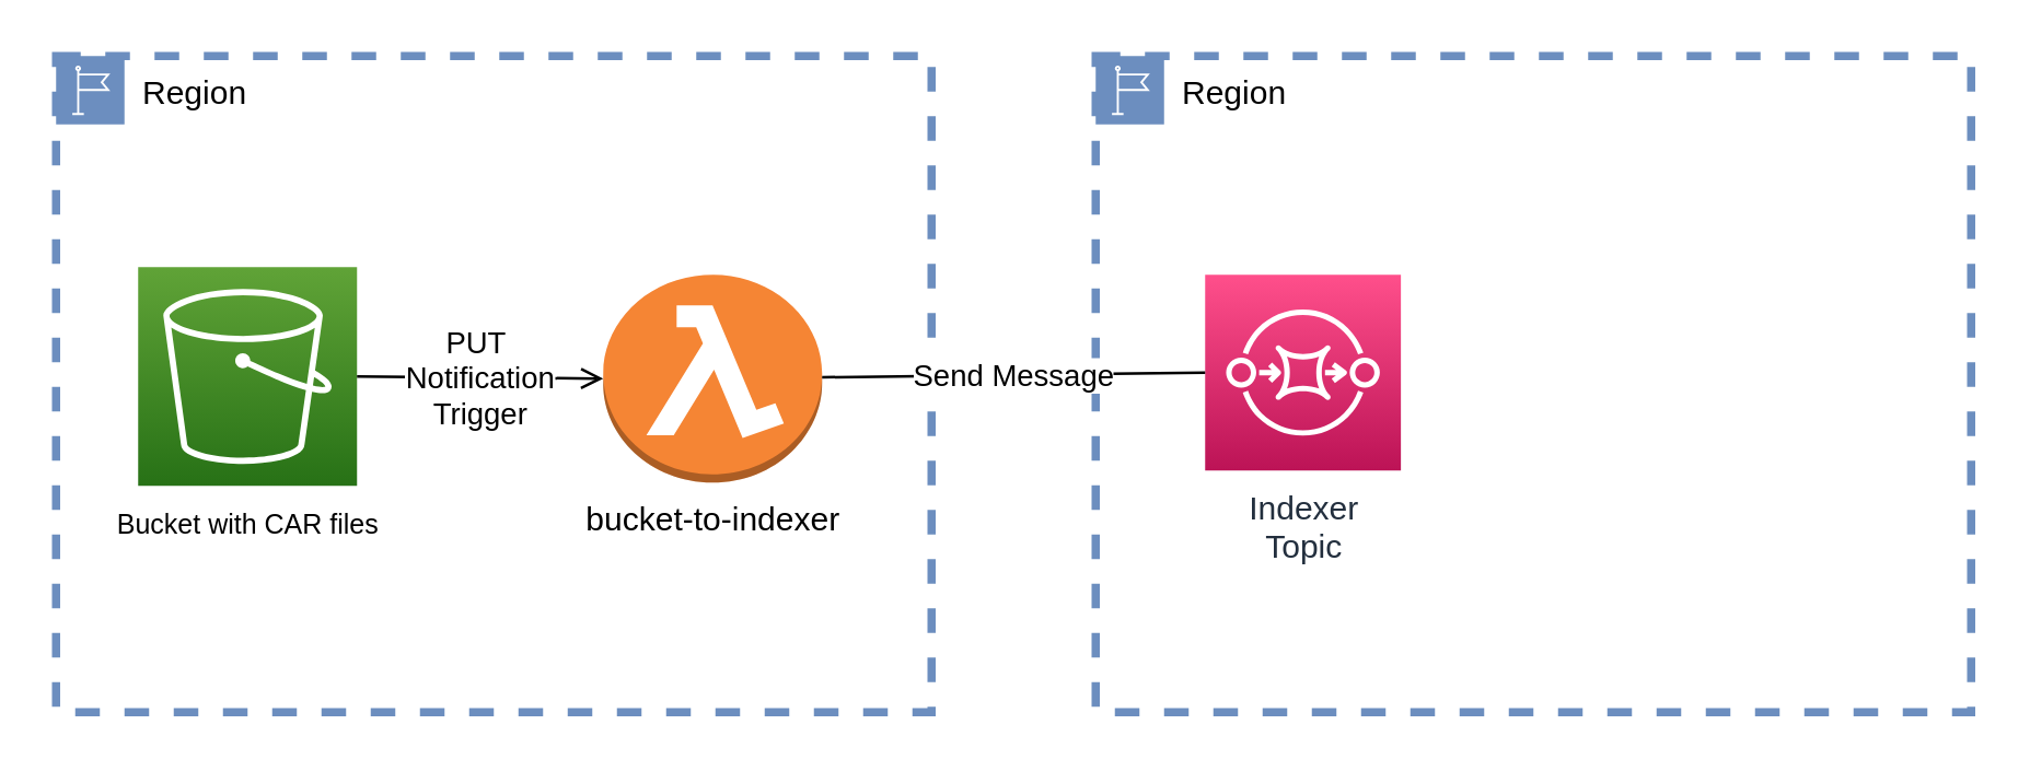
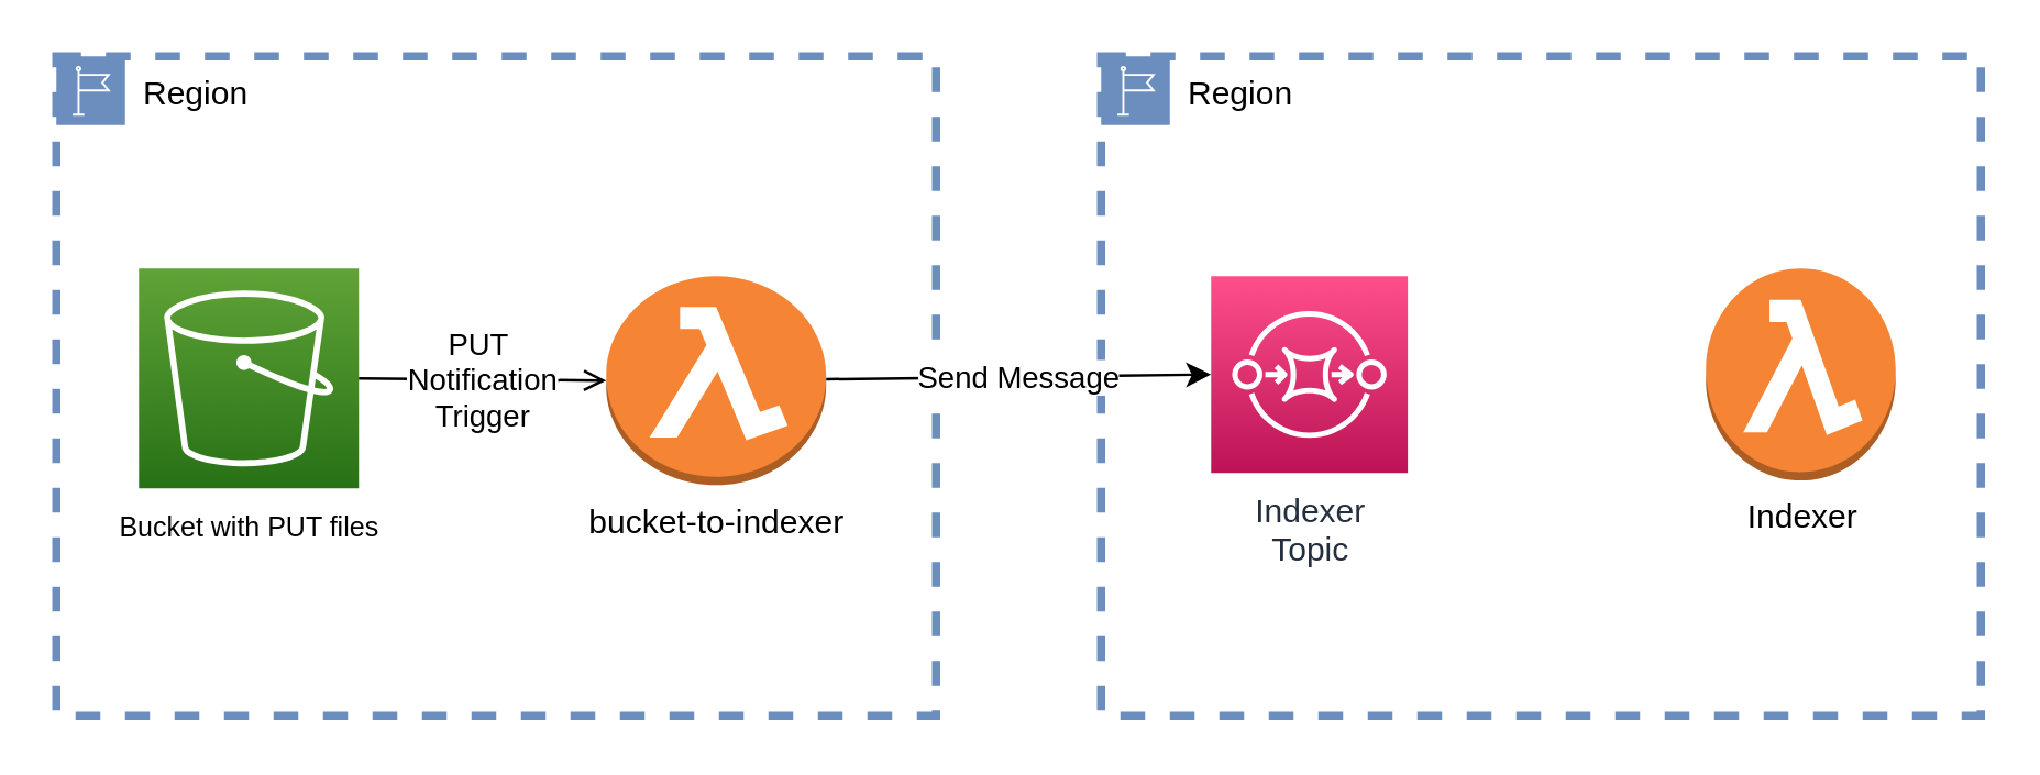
- <mxCell id="9" value="Send Message" style="endArrow=none;html=1;rounded=0;entryX=0;entryY=0.5;entryDx=0;entryDy=0;entryPerimeter=0;" edge="1" parent="1" source="5" target="6"><mxGeometry width="50" height="50" relative="1" as="geometry"><mxPoint x="310" y="190" as="sourcePoint" /><mxPoint x="360" y="140" as="targetPoint" /></mxGeometry></mxCell>
+ <mxCell id="9" value="Send Message" style="endArrow=classic;html=1;rounded=0;entryX=0;entryY=0.5;entryDx=0;entryDy=0;entryPerimeter=0;" edge="1" parent="1" source="5" target="6"><mxGeometry width="50" height="50" relative="1" as="geometry"><mxPoint x="310" y="190" as="sourcePoint" /><mxPoint x="360" y="140" as="targetPoint" /></mxGeometry></mxCell>
+ <mxCell id="7" value="Indexer" style="outlineConnect=0;dashed=0;verticalLabelPosition=bottom;verticalAlign=top;align=center;html=1;shape=mxgraph.aws3.lambda_function;fillColor=#F58534;gradientColor=none;" vertex="1" parent="1"><mxGeometry x="620" y="97.21" width="69" height="77.13" as="geometry" /></mxCell>
- <mxCell id="4" value="&lt;font color=&quot;#000000&quot;&gt;&lt;span style=&quot;font-size: 10px&quot;&gt;Bucket with CAR files&lt;/span&gt;&lt;/font&gt;" style="sketch=0;points=[[0,0,0],[0.25,0,0],[0.5,0,0],[0.75,0,0],[1,0,0],[0,1,0],[0.25,1,0],[0.5,1,0],[0.75,1,0],[1,1,0],[0,0.25,0],[0,0.5,0],[0,0.75,0],[1,0.25,0],[1,0.5,0],[1,0.75,0]];outlineConnect=0;fontColor=#232F3E;gradientColor=#60A337;gradientDirection=north;fillColor=#277116;strokeColor=#ffffff;dashed=0;verticalLabelPosition=bottom;verticalAlign=top;align=center;html=1;fontSize=12;fontStyle=0;aspect=fixed;shape=mxgraph.aws4.resourceIcon;resIcon=mxgraph.aws4.s3;" vertex="1" parent="1"><mxGeometry x="50" y="97.21" width="80" height="80" as="geometry" /></mxCell>
+ <mxCell id="4" value="&lt;font color=&quot;#000000&quot;&gt;&lt;span style=&quot;font-size: 10px&quot;&gt;Bucket with PUT files&lt;/span&gt;&lt;/font&gt;" style="sketch=0;points=[[0,0,0],[0.25,0,0],[0.5,0,0],[0.75,0,0],[1,0,0],[0,1,0],[0.25,1,0],[0.5,1,0],[0.75,1,0],[1,1,0],[0,0.25,0],[0,0.5,0],[0,0.75,0],[1,0.25,0],[1,0.5,0],[1,0.75,0]];outlineConnect=0;fontColor=#232F3E;gradientColor=#60A337;gradientDirection=north;fillColor=#277116;strokeColor=#ffffff;dashed=0;verticalLabelPosition=bottom;verticalAlign=top;align=center;html=1;fontSize=12;fontStyle=0;aspect=fixed;shape=mxgraph.aws4.resourceIcon;resIcon=mxgraph.aws4.s3;" vertex="1" parent="1"><mxGeometry x="50" y="97.21" width="80" height="80" as="geometry" /></mxCell>
